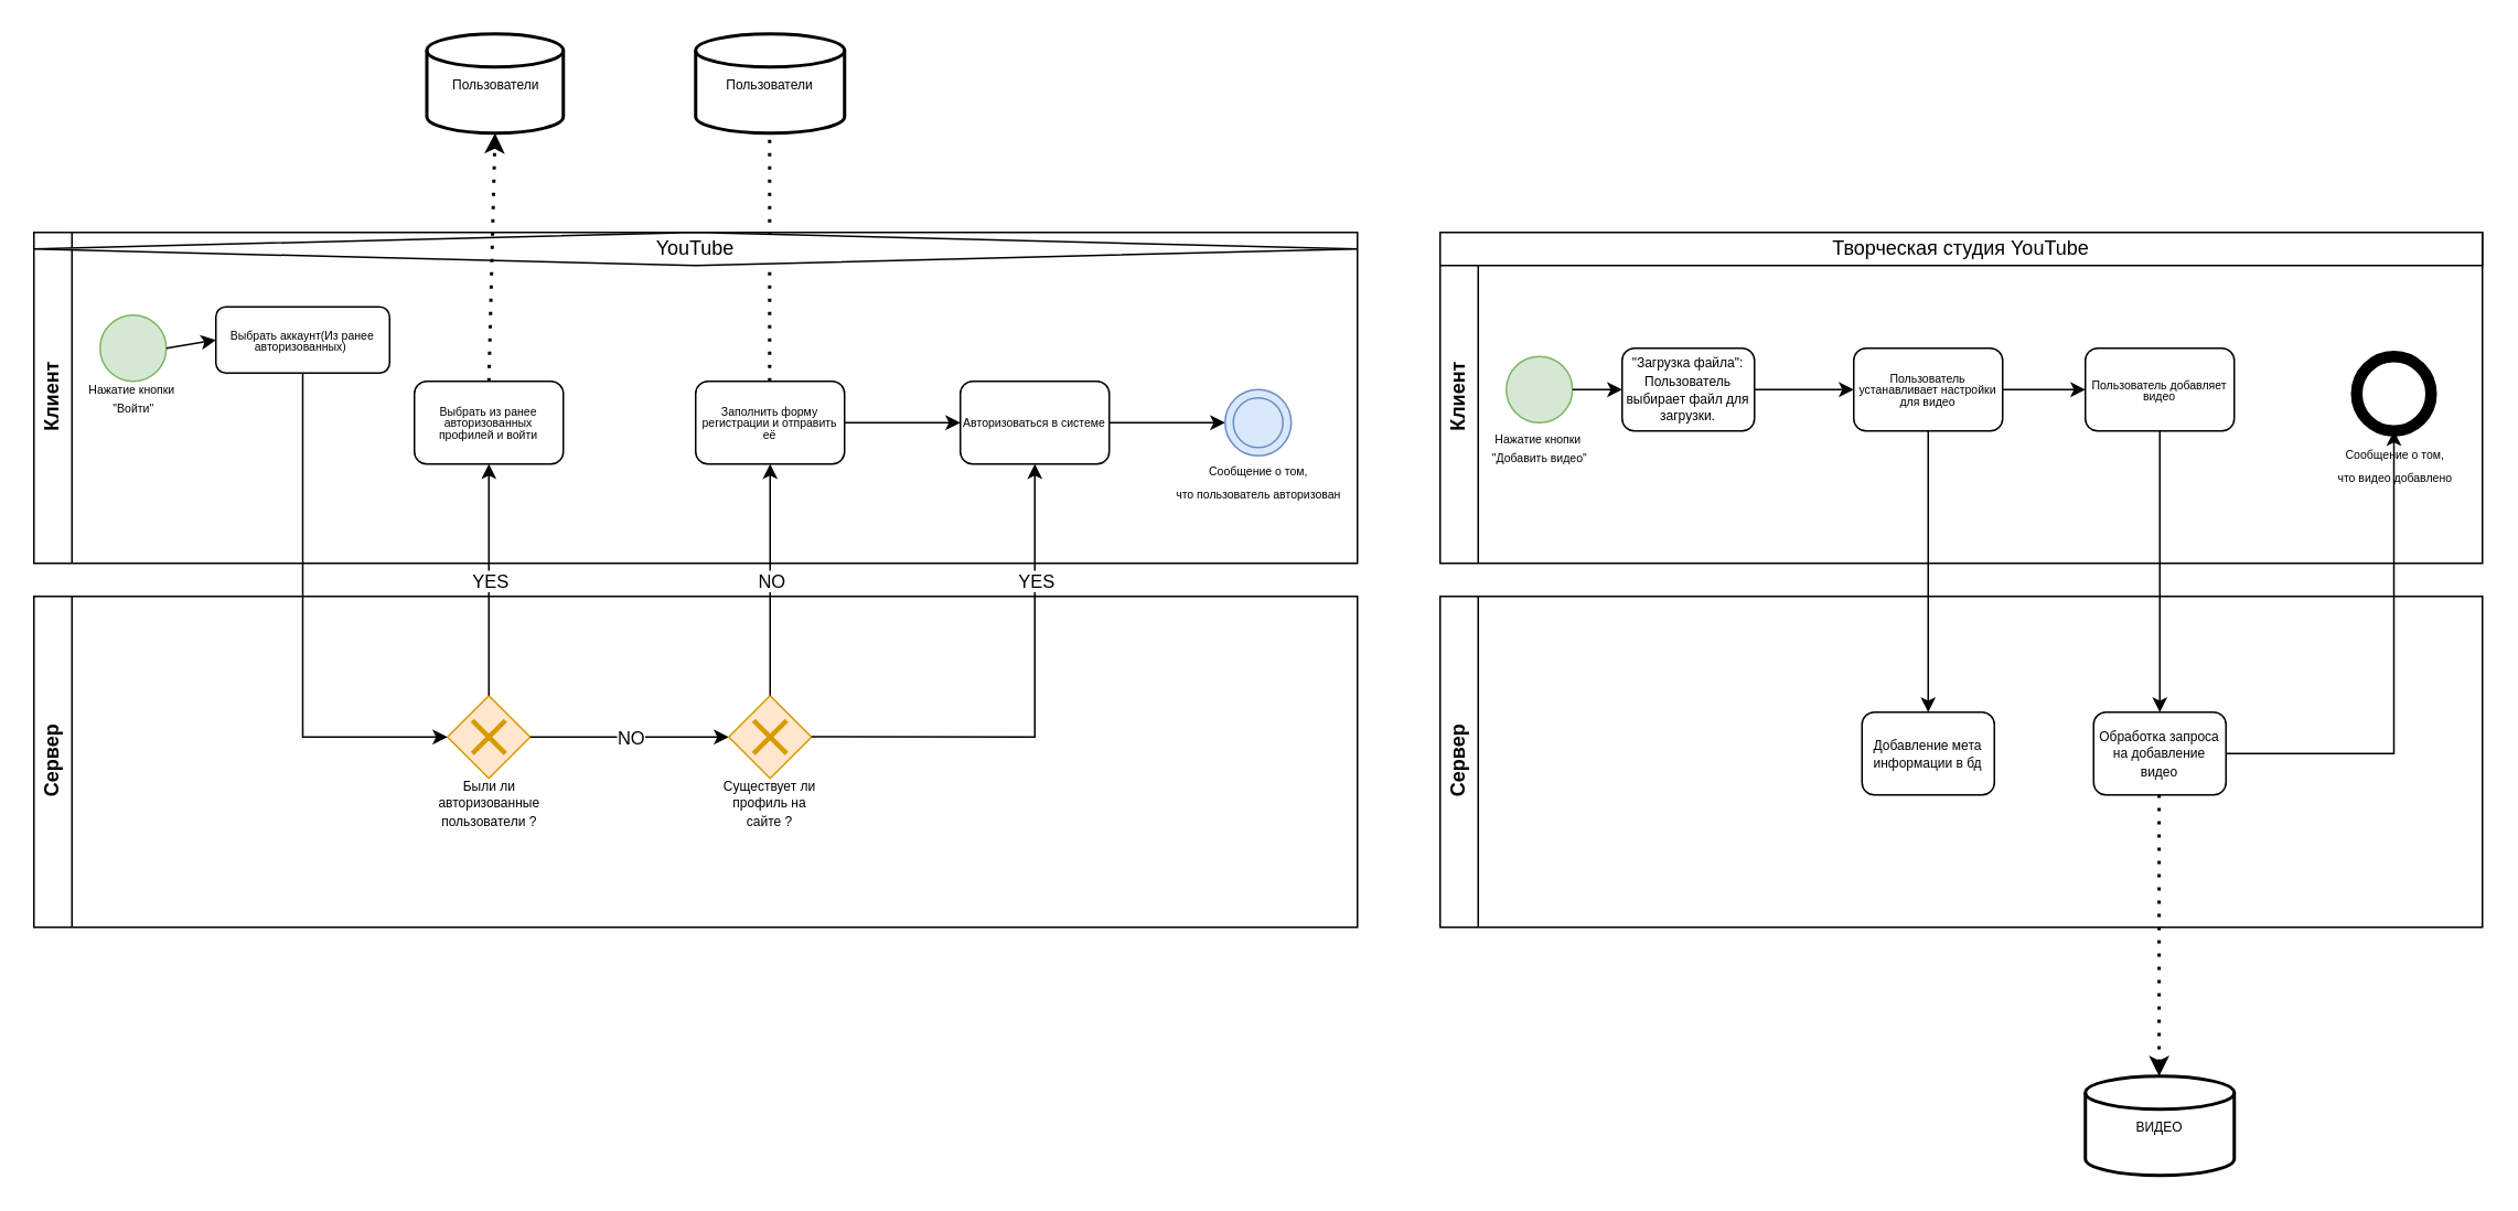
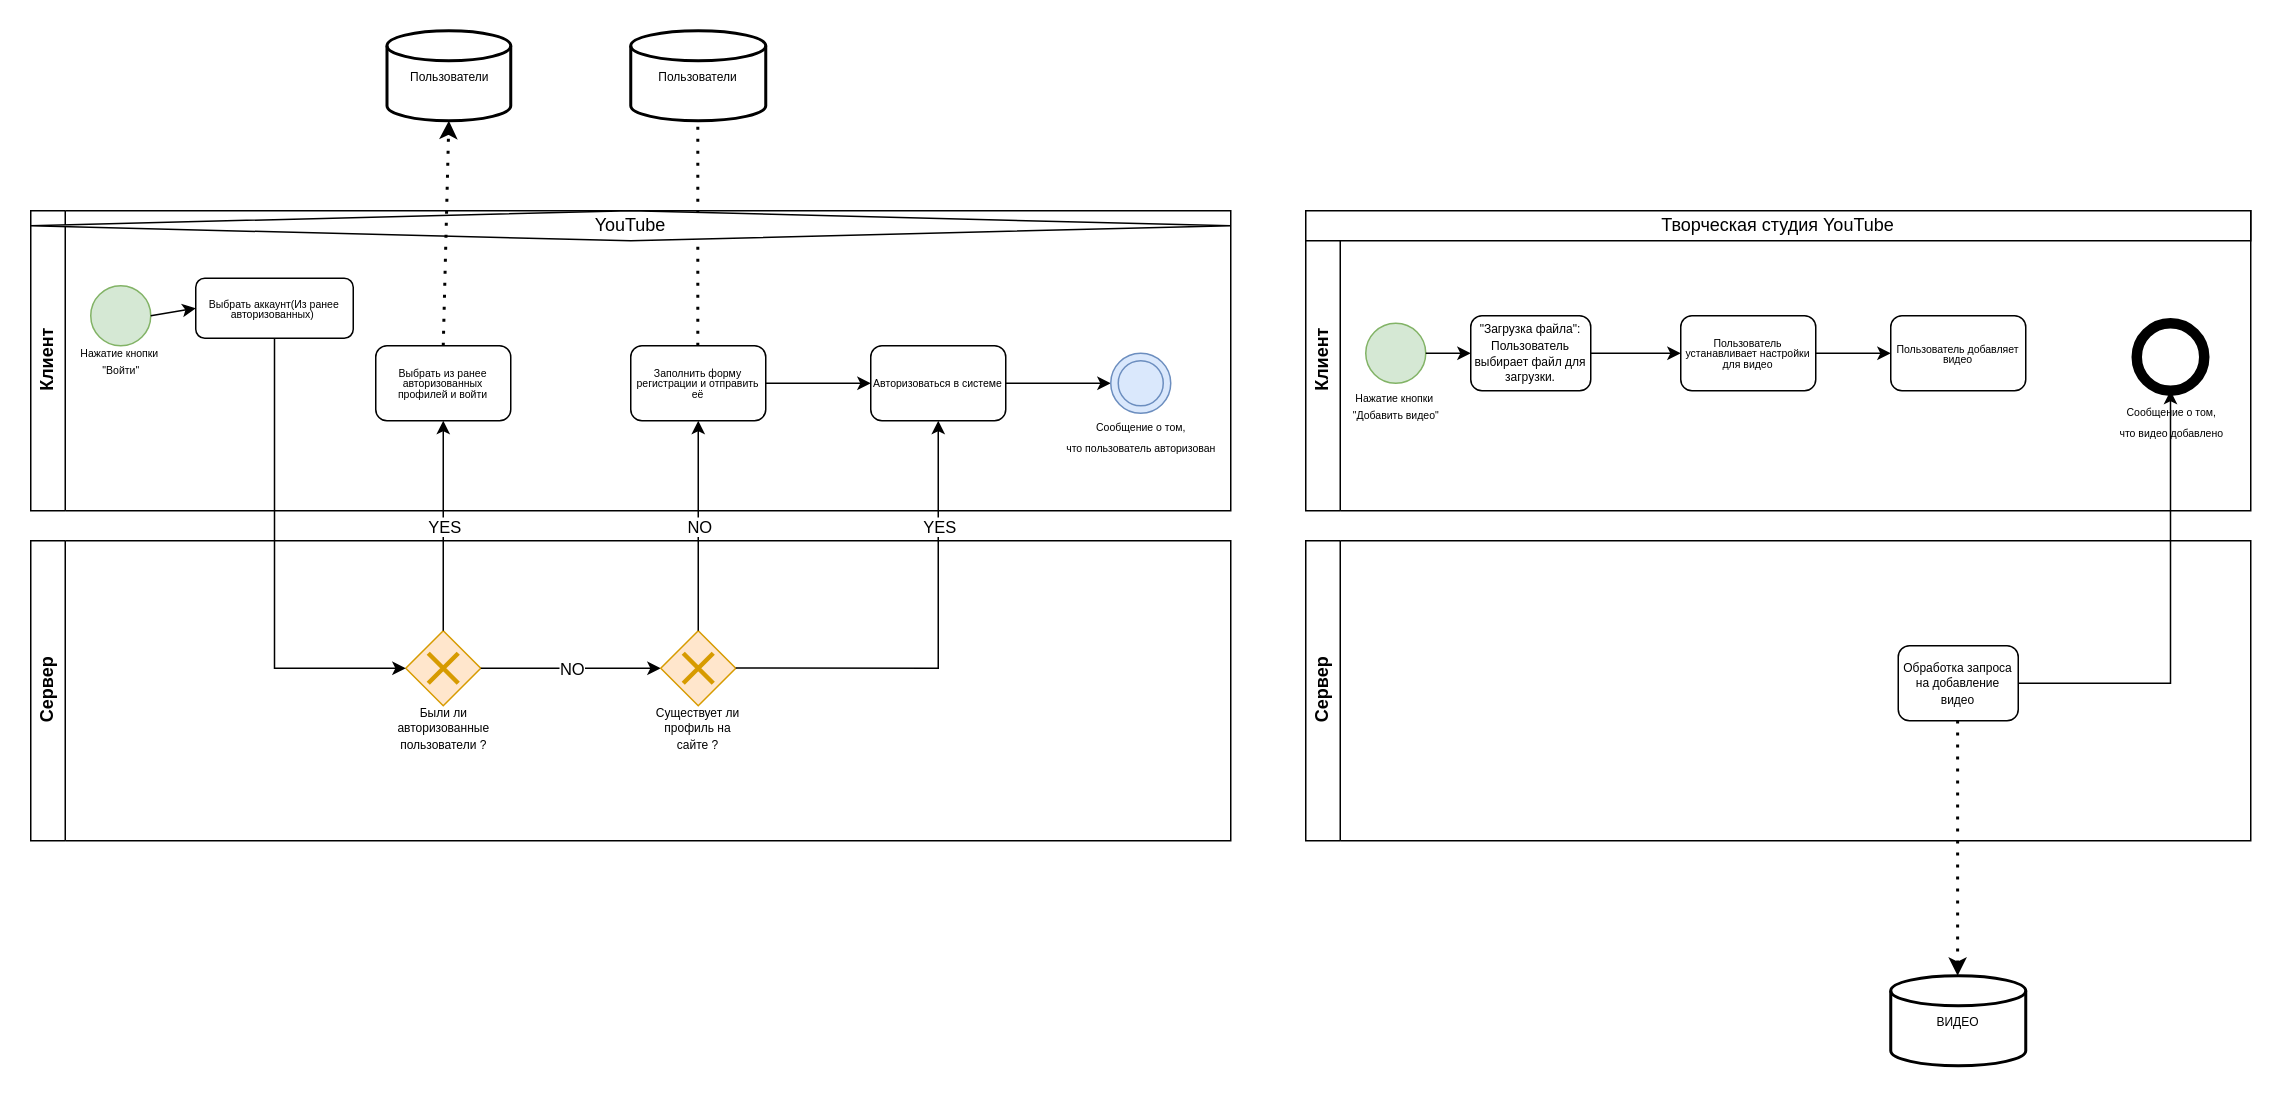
- <mxCell id="55" value="" style="endArrow=classic;html=1;rounded=0;exitX=0.5;exitY=1;exitDx=0;exitDy=0;entryX=0.5;entryY=0;entryDx=0;entryDy=0;" edge="1" parent="1" source="43" target="49"><mxGeometry width="50" height="50" relative="1" as="geometry"><mxPoint x="1160" y="320" as="sourcePoint" /><mxPoint x="1210" y="270" as="targetPoint" /></mxGeometry></mxCell>
- <mxCell id="52" style="edgeStyle=orthogonalEdgeStyle;rounded=0;orthogonalLoop=1;jettySize=auto;html=1;" parent="1" source="46" target="50" edge="1"><mxGeometry relative="1" as="geometry" /></mxCell>
- <mxCell id="49" value="&lt;p style=&quot;line-height: 80%;&quot;&gt;&lt;span style=&quot;font-size: 8px;&quot;&gt;Добавление мета информации в бд&lt;/span&gt;&lt;/p&gt;" style="rounded=1;whiteSpace=wrap;html=1;" parent="48" vertex="1"><mxGeometry x="255" y="70" width="80" height="50" as="geometry" /></mxCell>
